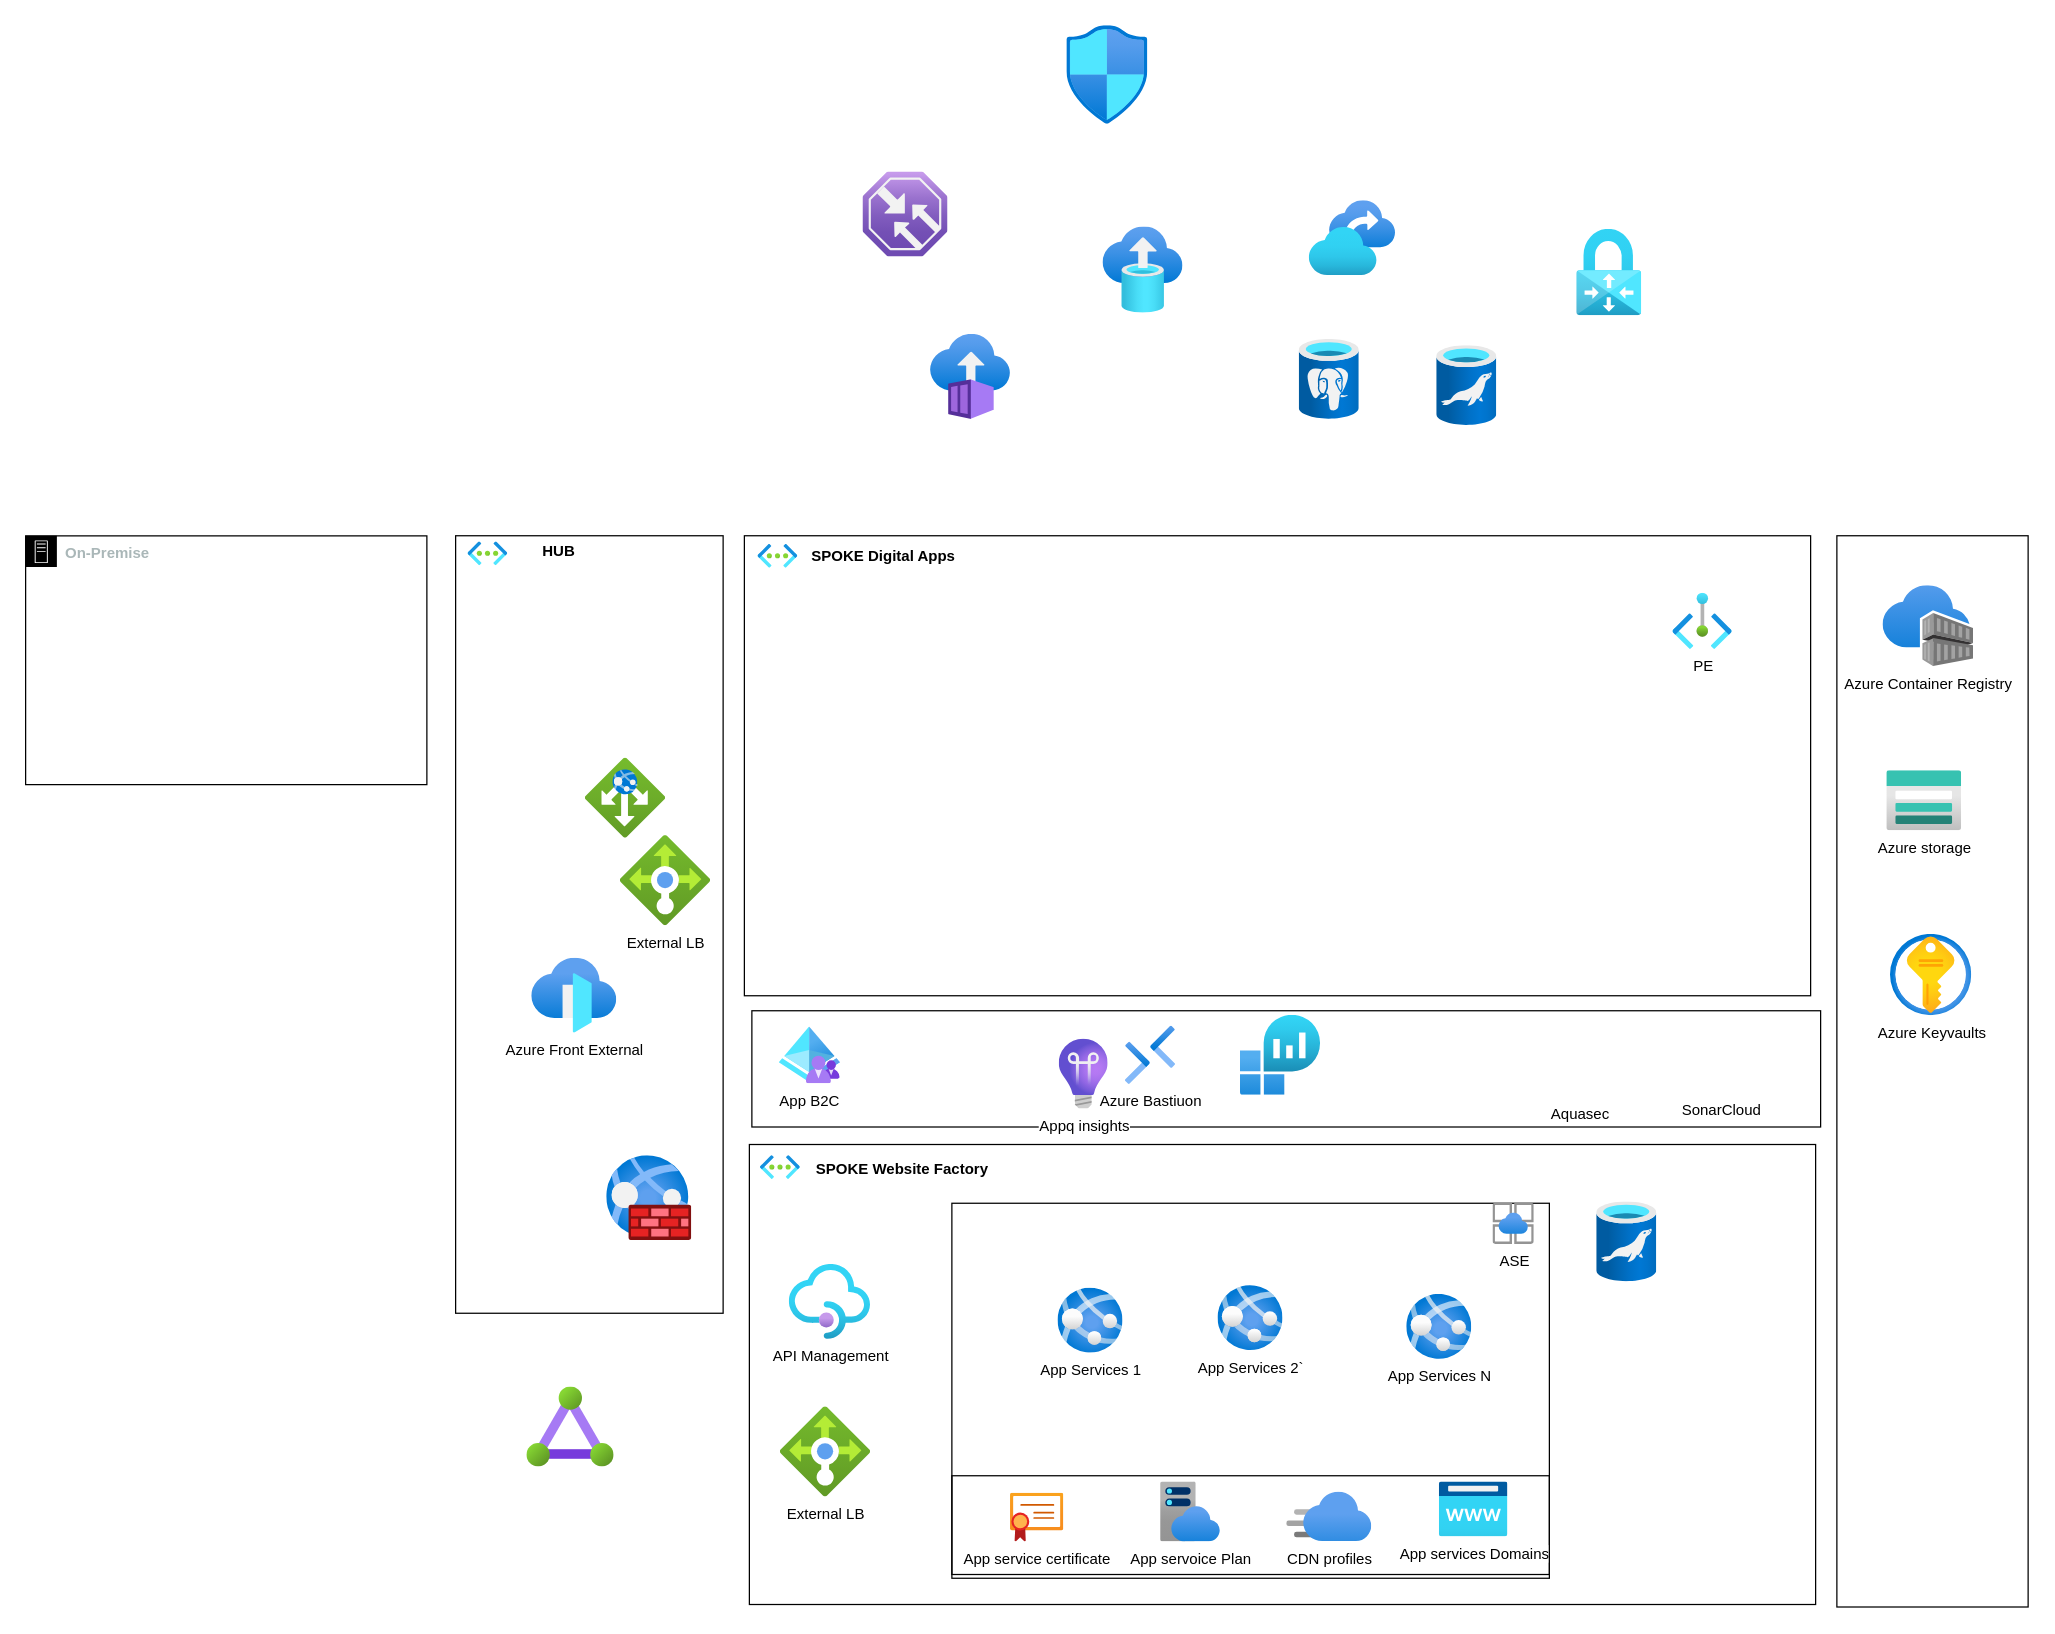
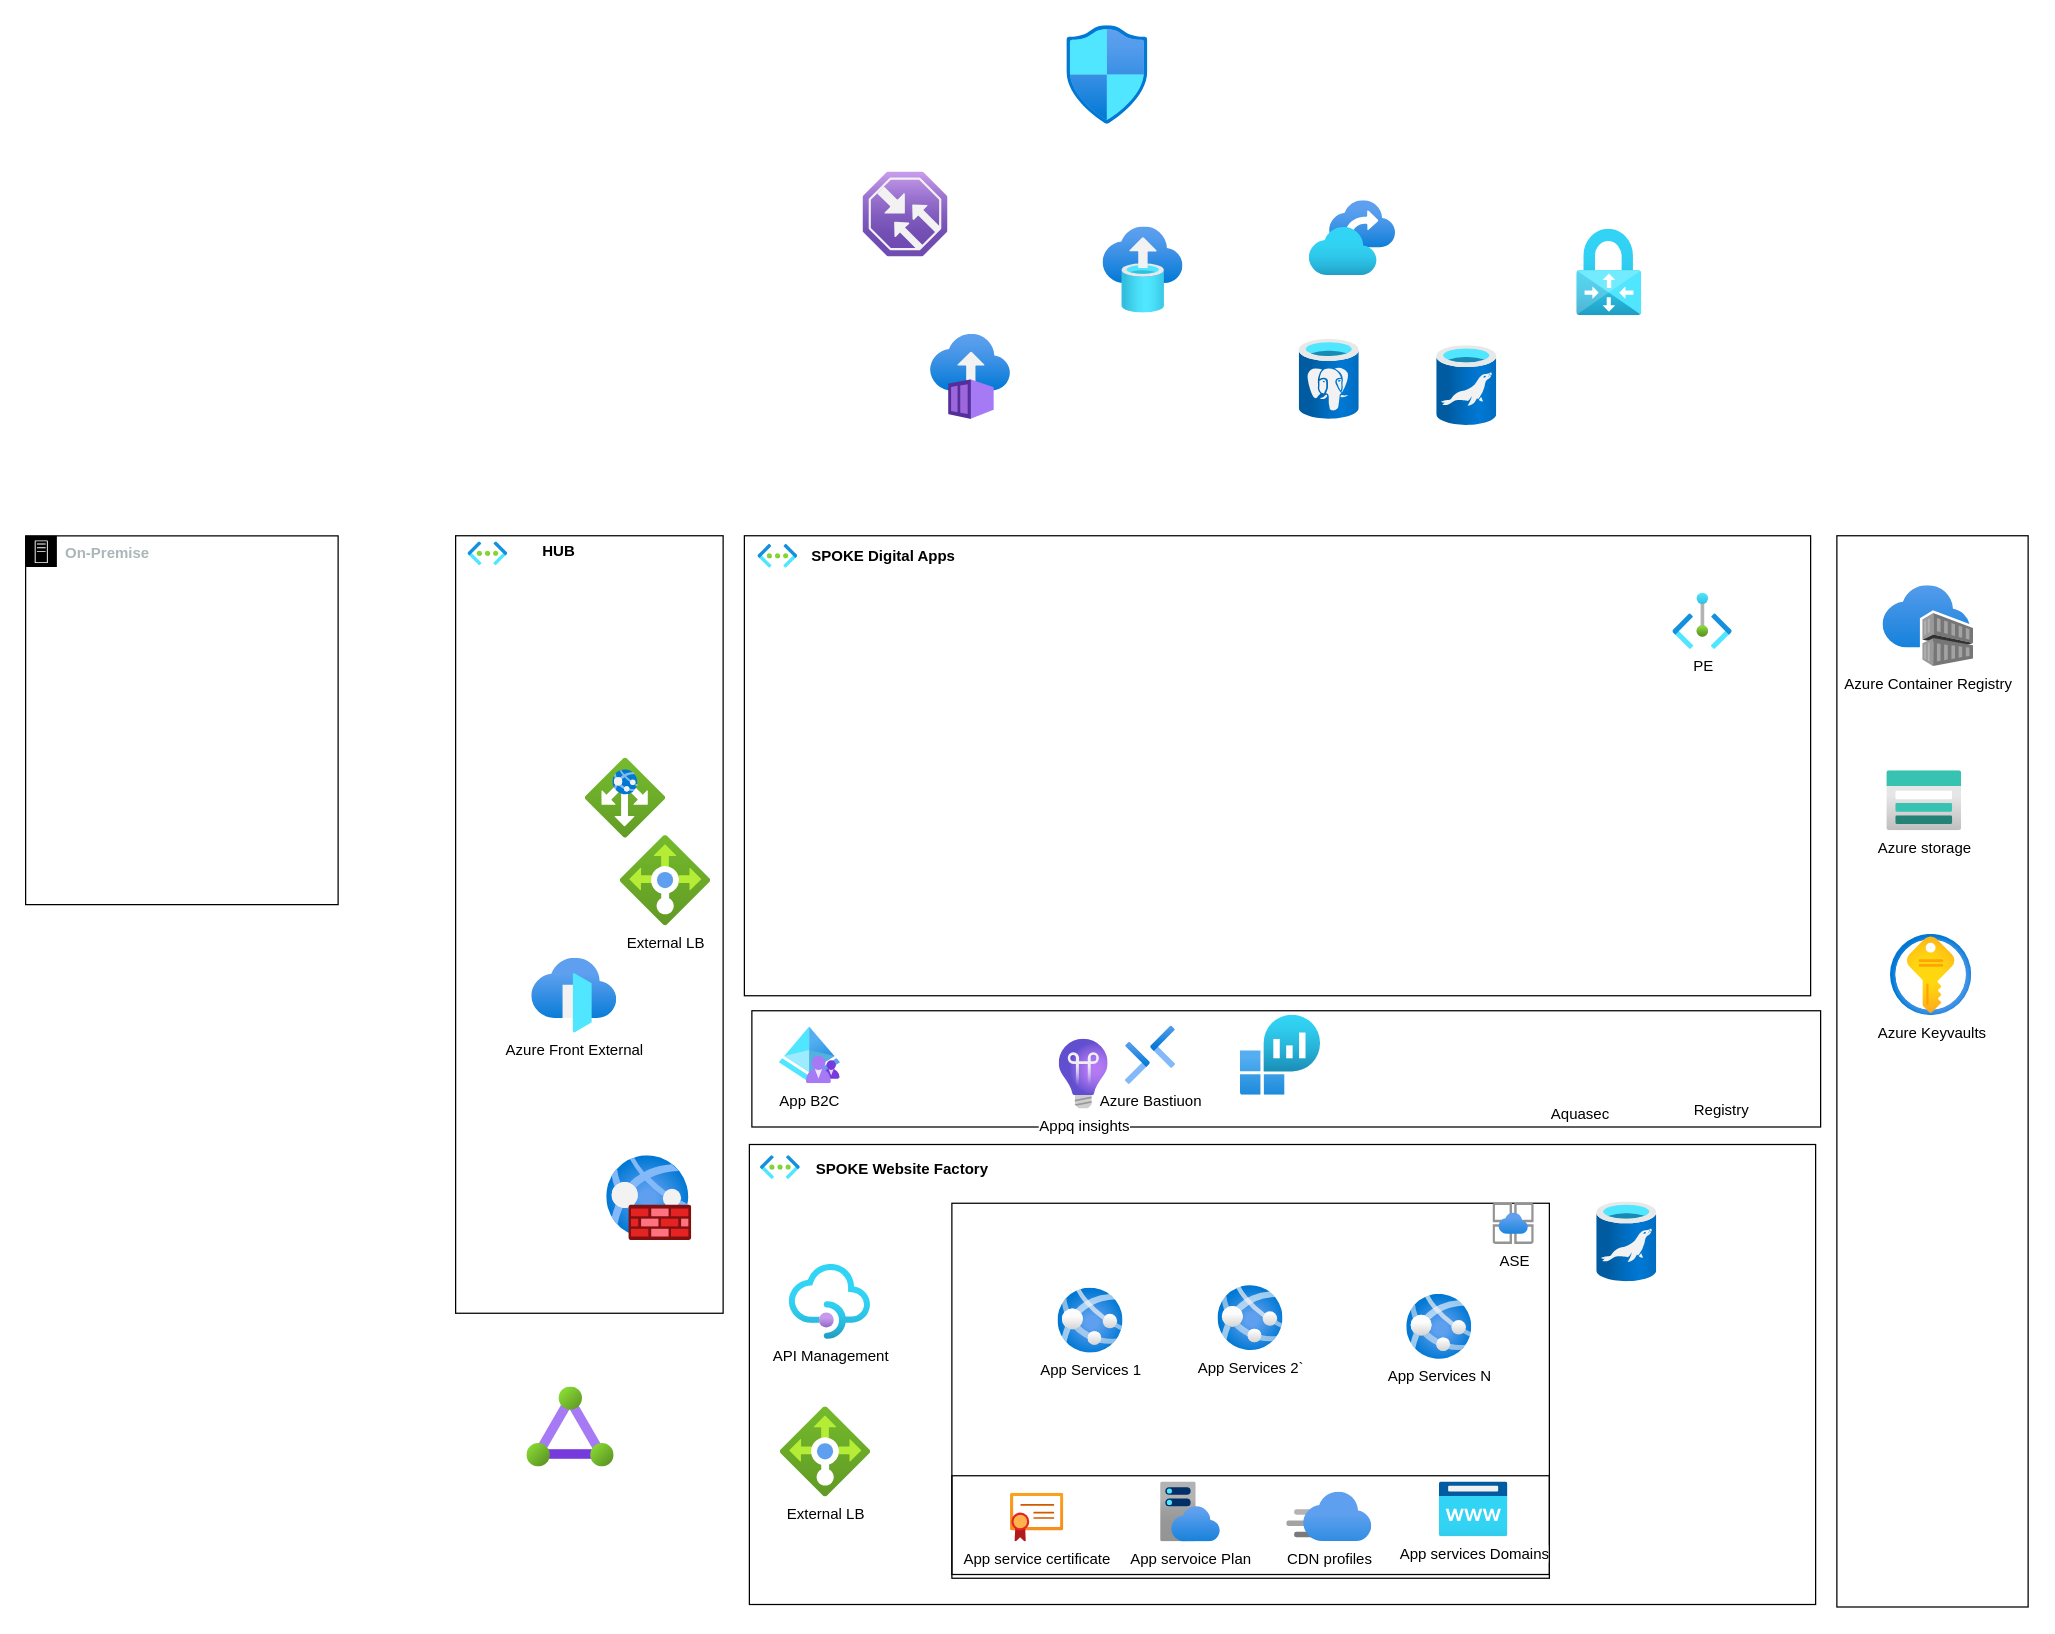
- <mxCell id="13" value="&lt;b&gt;On-Premise&lt;/b&gt;" style="sketch=0;outlineConnect=0;gradientColor=none;html=1;whiteSpace=wrap;fontSize=12;fontStyle=0;shape=mxgraph.aws4.group;grIcon=mxgraph.aws4.group_on_premise;strokeColor=#000000;fillColor=none;verticalAlign=top;align=left;spacingLeft=30;fontColor=#AAB7B8;dashed=0;" vertex="1" parent="1"><mxGeometry x="20" y="428" width="321" height="199" as="geometry" /></mxCell>
+ <mxCell id="13" value="&lt;b&gt;On-Premise&lt;/b&gt;" style="sketch=0;outlineConnect=0;gradientColor=none;html=1;whiteSpace=wrap;fontSize=12;fontStyle=0;shape=mxgraph.aws4.group;grIcon=mxgraph.aws4.group_on_premise;strokeColor=#000000;fillColor=none;verticalAlign=top;align=left;spacingLeft=30;fontColor=#AAB7B8;dashed=0;" vertex="1" parent="1"><mxGeometry x="20" y="428" width="250" height="295" as="geometry" /></mxCell>
- <mxCell id="44" value="SonarCloud" style="shape=image;verticalLabelPosition=bottom;labelBackgroundColor=default;verticalAlign=top;aspect=fixed;imageAspect=0;image=https://static-00.iconduck.com/assets.00/sonarcloud-icon-256x224-dnm8uyby.png;" vertex="1" parent="1"><mxGeometry x="1345" y="818" width="64" height="56" as="geometry" /></mxCell>
+ <mxCell id="44" value="Registry" style="shape=image;verticalLabelPosition=bottom;labelBackgroundColor=default;verticalAlign=top;aspect=fixed;imageAspect=0;image=https://static-00.iconduck.com/assets.00/sonarcloud-icon-256x224-dnm8uyby.png;" vertex="1" parent="1"><mxGeometry x="1345" y="818" width="64" height="56" as="geometry" /></mxCell>
